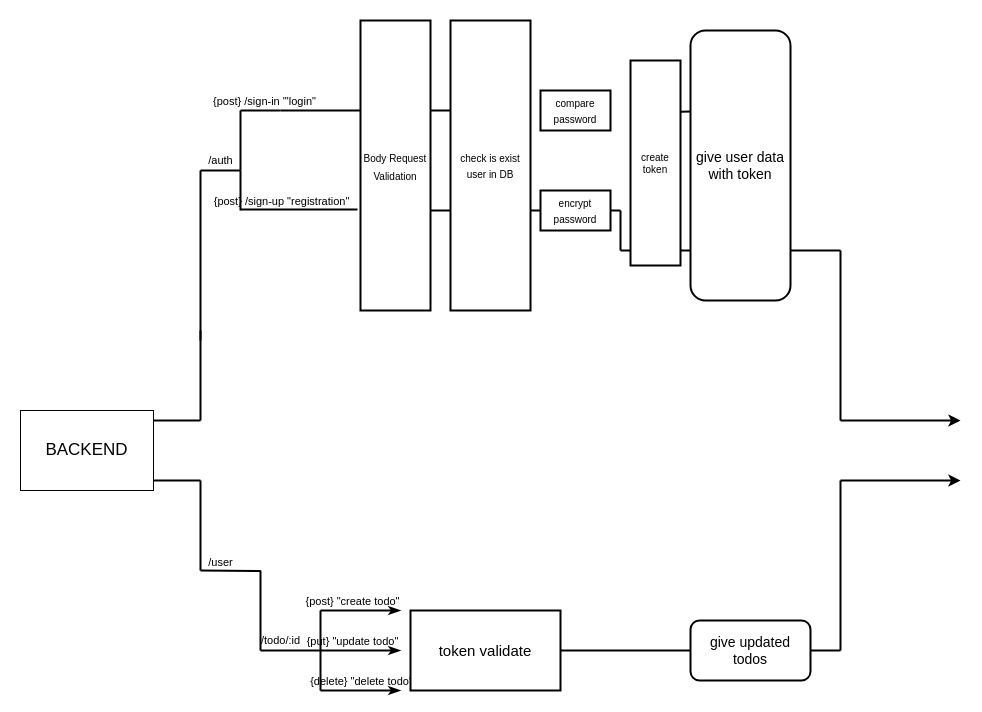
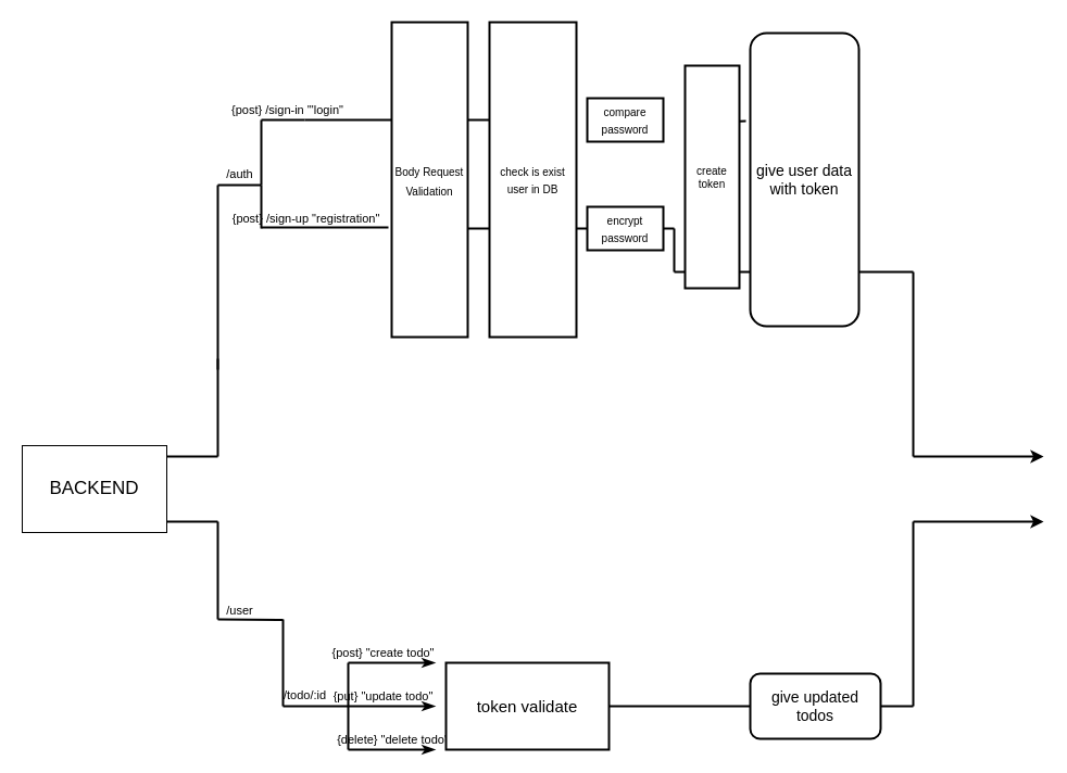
- <mxCell id="45" value="" style="endArrow=none;html=1;strokeColor=#000000;strokeWidth=2;exitX=1;exitY=0.25;exitDx=0;exitDy=0;entryX=0;entryY=0.3;entryDx=0;entryDy=0;entryPerimeter=0;" parent="1" source="26" target="4" edge="1"><mxGeometry width="50" height="50" relative="1" as="geometry"><mxPoint x="640" y="220" as="sourcePoint" /><mxPoint x="690" y="170" as="targetPoint" /></mxGeometry></mxCell>
+ <mxCell id="45" value="" style="endArrow=none;html=1;strokeColor=#000000;strokeWidth=2;exitX=1;exitY=0.25;exitDx=0;exitDy=0;entryX=0;entryY=0.3;entryDx=0;entryDy=0;entryPerimeter=0;dashed=1;" parent="1" source="26" target="4" edge="1"><mxGeometry width="50" height="50" relative="1" as="geometry"><mxPoint x="640" y="220" as="sourcePoint" /><mxPoint x="690" y="170" as="targetPoint" /></mxGeometry></mxCell>
